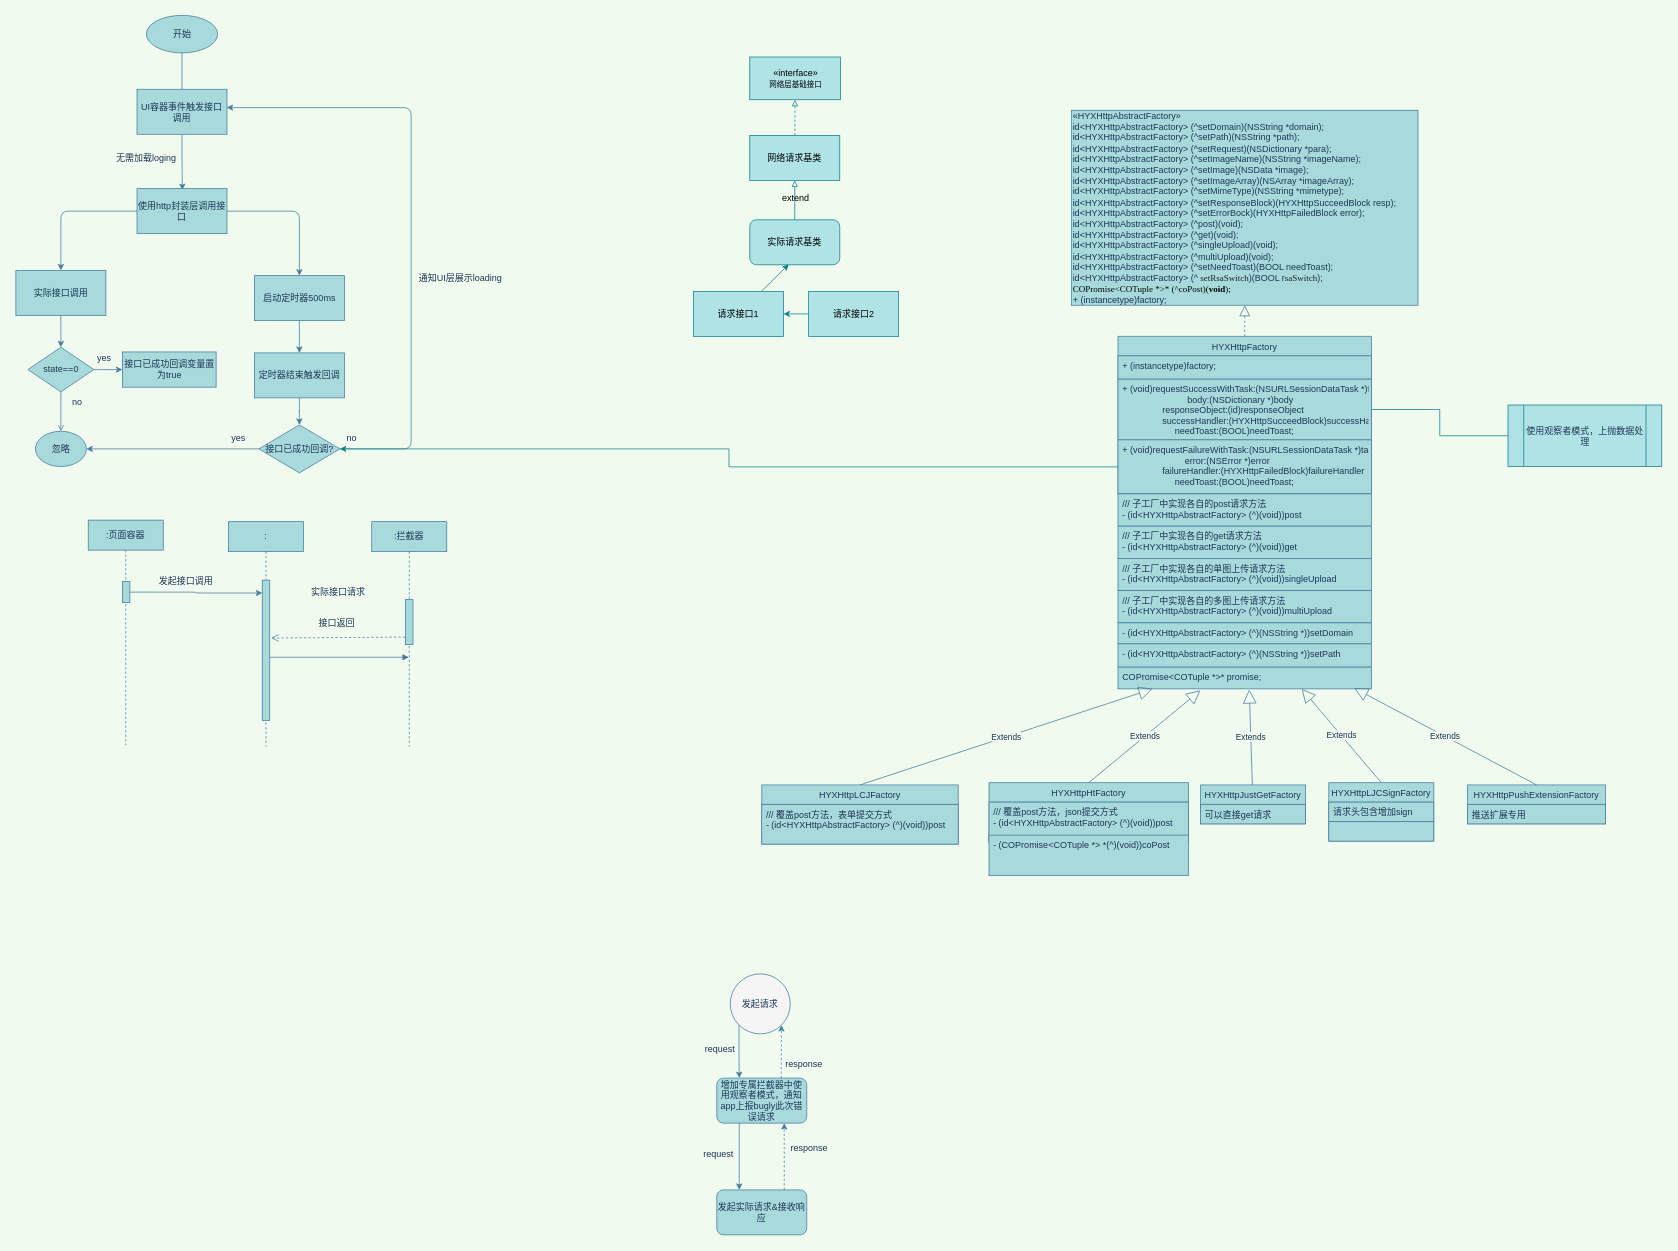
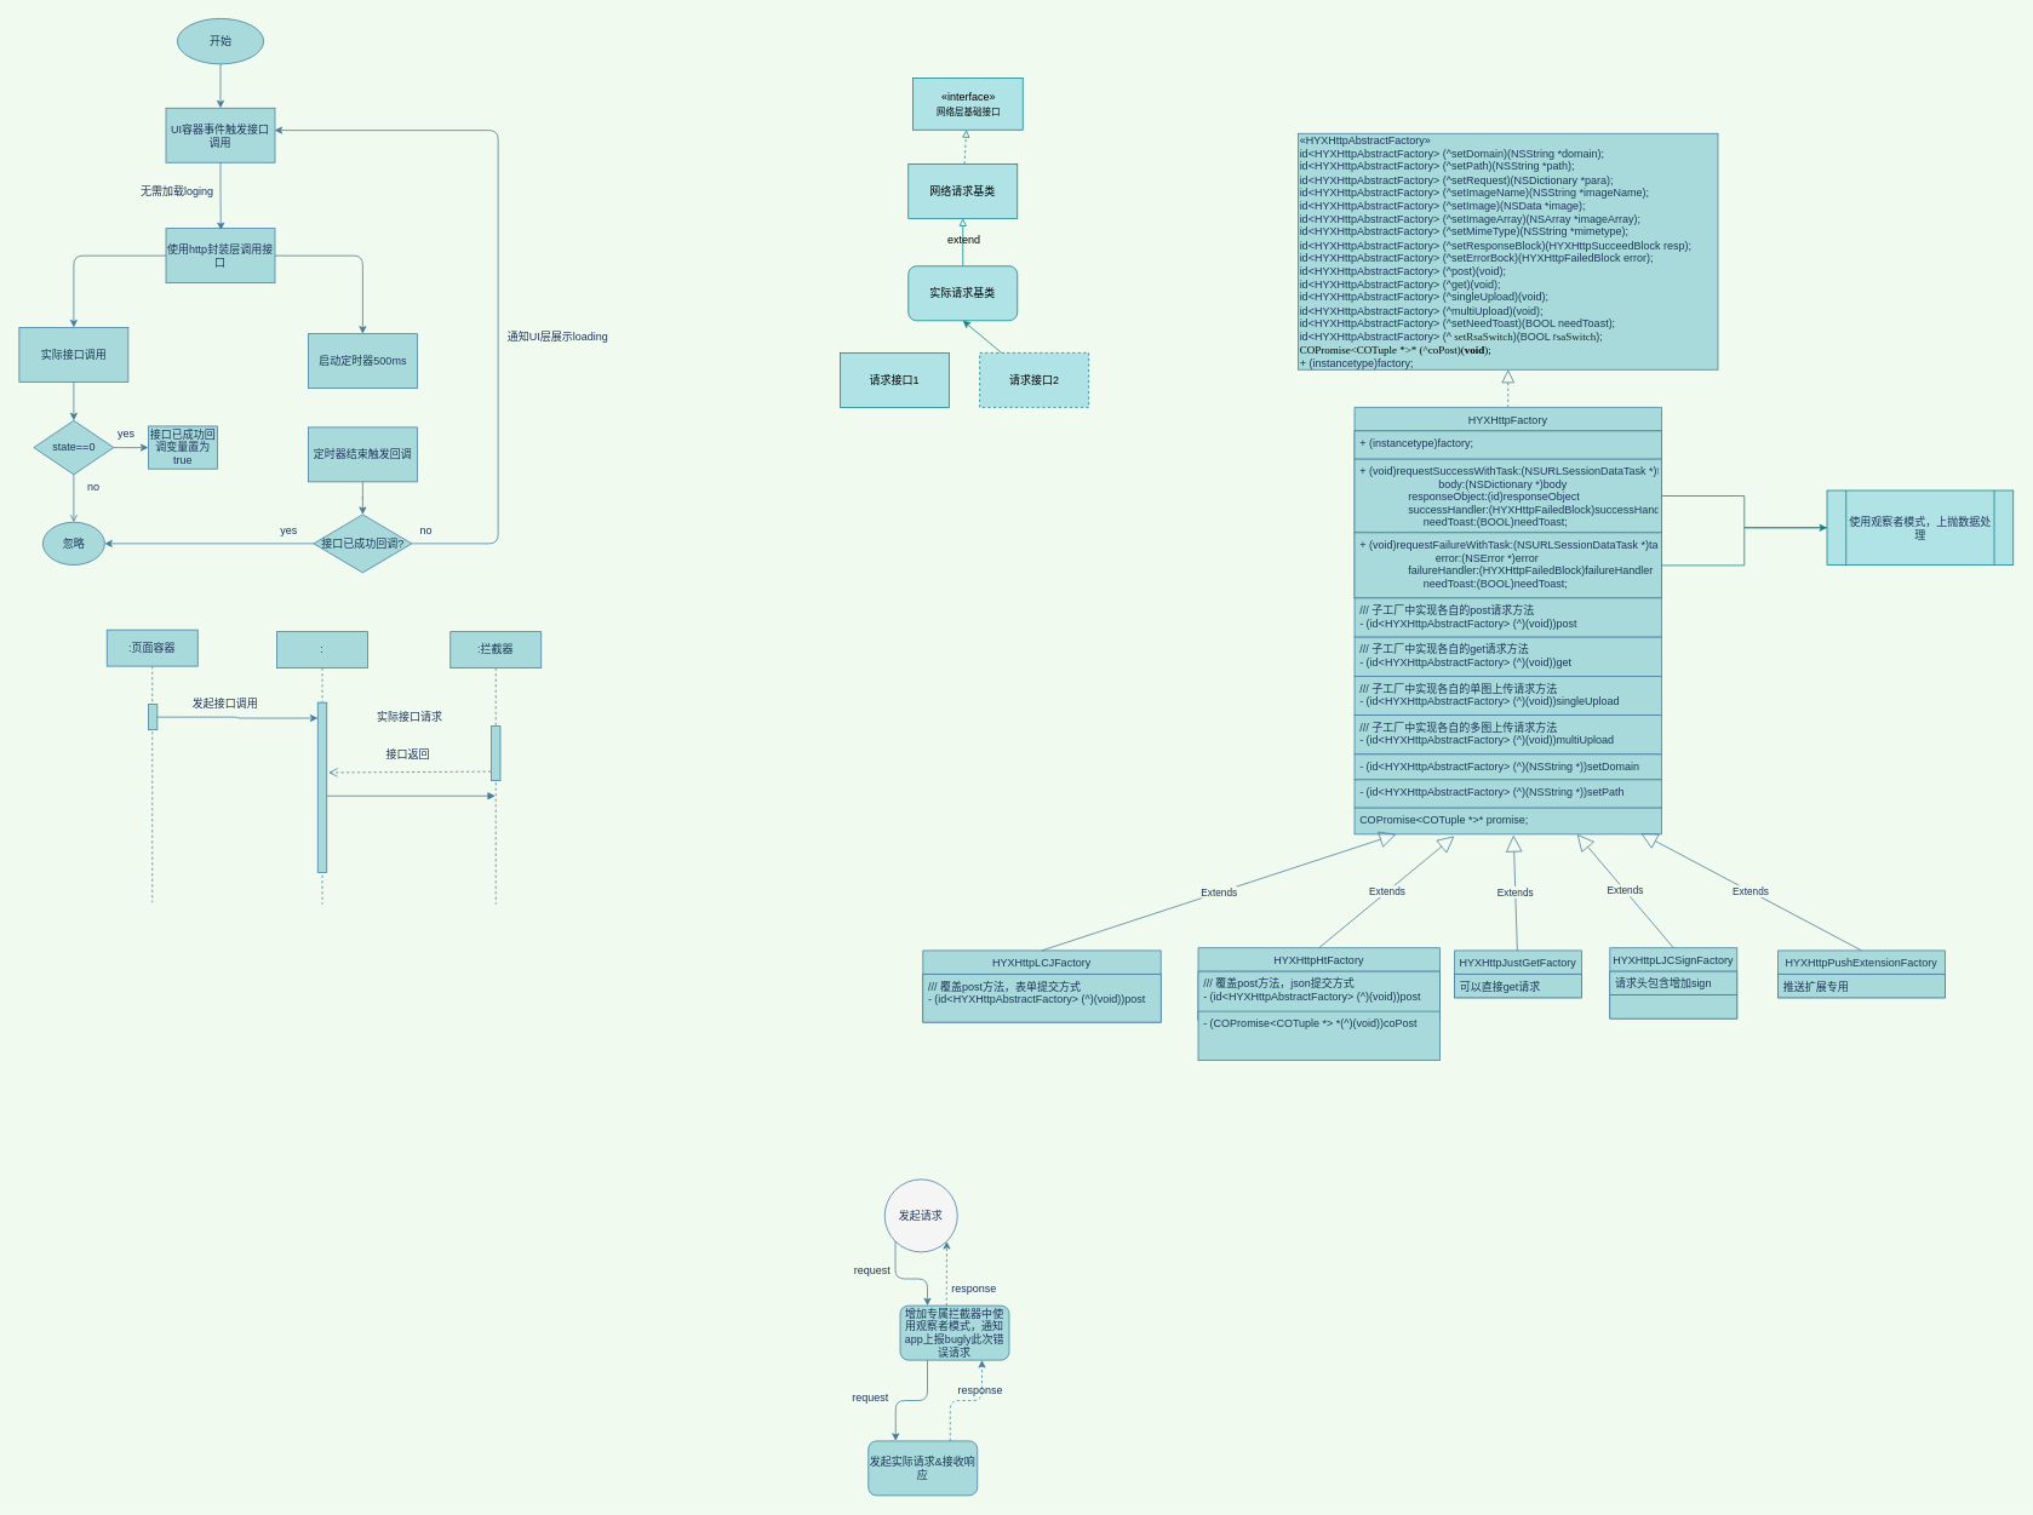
- <mxCell id="94" value="«interface»&lt;br&gt;&lt;font style=&quot;font-size: 10px&quot;&gt;网络层基础接口&lt;/font&gt;" style="html=1;labelBackgroundColor=none;fillColor=#b0e3e6;strokeColor=#0e8088;" parent="1" vertex="1"><mxGeometry x="999" y="75.5" width="121" height="57" as="geometry" /></mxCell>
+ <mxCell id="94" value="«interface»&lt;br&gt;&lt;font style=&quot;font-size: 10px&quot;&gt;网络层基础接口&lt;/font&gt;" style="html=1;labelBackgroundColor=none;fillColor=#b0e3e6;strokeColor=#0e8088;" parent="1" vertex="1"><mxGeometry x="1004" y="85.5" width="121" height="57" as="geometry" /></mxCell>
- <mxCell id="53" style="edgeStyle=orthogonalEdgeStyle;curved=0;rounded=1;sketch=0;orthogonalLoop=1;jettySize=auto;html=1;fontColor=#1D3557;strokeColor=#457B9D;fillColor=#A8DADC;labelBackgroundColor=#F1FAEE;endArrow=none;" parent="1" source="54" target="55" edge="1"><mxGeometry relative="1" as="geometry" /></mxCell>
+ <mxCell id="53" style="edgeStyle=orthogonalEdgeStyle;curved=0;rounded=1;sketch=0;orthogonalLoop=1;jettySize=auto;html=1;fontColor=#1D3557;strokeColor=#457B9D;fillColor=#A8DADC;labelBackgroundColor=#F1FAEE;" parent="1" source="54" target="55" edge="1"><mxGeometry relative="1" as="geometry" /></mxCell>
- <mxCell id="90" style="rounded=0;orthogonalLoop=1;jettySize=auto;html=1;entryX=0.433;entryY=0.992;entryDx=0;entryDy=0;entryPerimeter=0;endArrow=classic;endFill=1;fillColor=#b0e3e6;strokeColor=#0e8088;" parent="1" source="91" target="89" edge="1"><mxGeometry relative="1" as="geometry" /></mxCell>
- <mxCell id="92" style="rounded=0;orthogonalLoop=1;jettySize=auto;html=1;endArrow=classic;endFill=1;fillColor=#b0e3e6;strokeColor=#0e8088;" parent="1" source="93" target="91" edge="1"><mxGeometry relative="1" as="geometry" /></mxCell>
+ <mxCell id="92" style="rounded=0;orthogonalLoop=1;jettySize=auto;html=1;endArrow=classic;endFill=1;fillColor=#b0e3e6;strokeColor=#0e8088;entryX=0.5;entryY=1;entryDx=0;entryDy=0;" parent="1" source="93" target="89" edge="1"><mxGeometry relative="1" as="geometry" /></mxCell>
- <mxCell id="93" value="请求接口2" style="rounded=0;whiteSpace=wrap;html=1;fillColor=#b0e3e6;strokeColor=#0e8088;" parent="1" vertex="1"><mxGeometry x="1077.5" y="388" width="120" height="60" as="geometry" /></mxCell>
+ <mxCell id="93" value="请求接口2" style="rounded=0;whiteSpace=wrap;html=1;fillColor=#b0e3e6;strokeColor=#0e8088;dashed=1;" parent="1" vertex="1"><mxGeometry x="1077.5" y="388" width="120" height="60" as="geometry" /></mxCell>
- <mxCell id="51" style="edgeStyle=orthogonalEdgeStyle;curved=0;rounded=1;sketch=0;orthogonalLoop=1;jettySize=auto;html=1;fontColor=#1D3557;strokeColor=#457B9D;fillColor=#A8DADC;labelBackgroundColor=#F1FAEE;" parent="1" source="52" target="62" edge="1"><mxGeometry relative="1" as="geometry"><mxPoint x="398.5" y="466.5" as="targetPoint" /></mxGeometry></mxCell>
- <mxCell id="66" value="接口已成功回调变量置为true" style="rounded=0;whiteSpace=wrap;html=1;sketch=0;fontColor=#1D3557;strokeColor=#457B9D;fillColor=#A8DADC;" parent="1" vertex="1"><mxGeometry x="162.5" y="468.75" width="125" height="47" as="geometry" /></mxCell>
+ <mxCell id="66" value="接口已成功回调变量置为true" style="rounded=0;whiteSpace=wrap;html=1;sketch=0;fontColor=#1D3557;strokeColor=#457B9D;fillColor=#A8DADC;" parent="1" vertex="1"><mxGeometry x="162.5" y="468.75" width="76" height="47" as="geometry" /></mxCell>
- <mxCell id="6" value="+ (void)requestSuccessWithTask:(NSURLSessionDataTask *)task&#10;                          body:(NSDictionary *)body&#10;                responseObject:(id)responseObject&#10;                successHandler:(HYXHttpSucceedBlock)successHandler&#10;                     needToast:(BOOL)needToast;" style="text;strokeColor=#457B9D;fillColor=#A8DADC;align=left;verticalAlign=top;spacingLeft=4;spacingRight=4;overflow=hidden;rotatable=0;points=[[0,0.5],[1,0.5]];portConstraint=eastwest;fontColor=#1D3557;" parent="4" vertex="1"><mxGeometry y="57" width="338" height="81" as="geometry" /></mxCell>
+ <mxCell id="6" value="+ (void)requestSuccessWithTask:(NSURLSessionDataTask *)task&#10;                          body:(NSDictionary *)body&#10;                responseObject:(id)responseObject&#10;                successHandler:(HYXHttpFailedBlock)successHandler&#10;                     needToast:(BOOL)needToast;" style="text;strokeColor=#457B9D;fillColor=#A8DADC;align=left;verticalAlign=top;spacingLeft=4;spacingRight=4;overflow=hidden;rotatable=0;points=[[0,0.5],[1,0.5]];portConstraint=eastwest;fontColor=#1D3557;" parent="4" vertex="1"><mxGeometry y="57" width="338" height="81" as="geometry" /></mxCell>
- <mxCell id="84" style="edgeStyle=orthogonalEdgeStyle;rounded=0;orthogonalLoop=1;jettySize=auto;html=1;fillColor=#b0e3e6;strokeColor=#0e8088;" parent="1" source="7" target="65" edge="1"><mxGeometry relative="1" as="geometry" /></mxCell>
+ <mxCell id="84" style="edgeStyle=orthogonalEdgeStyle;rounded=0;orthogonalLoop=1;jettySize=auto;html=1;fillColor=#b0e3e6;strokeColor=#0e8088;" parent="1" source="7" target="82" edge="1"><mxGeometry relative="1" as="geometry" /></mxCell>
- <mxCell id="75" value="增加专属拦截器中&lt;span style=&quot;text-align: left&quot;&gt;使用观察者模式，通知app上报bugly此次错误请求&lt;/span&gt;" style="rounded=1;whiteSpace=wrap;html=1;sketch=0;fontColor=#1D3557;strokeColor=#457B9D;fillColor=#A8DADC;" parent="1" vertex="1"><mxGeometry x="955" y="1437" width="120" height="60" as="geometry" /></mxCell>
+ <mxCell id="75" value="增加专属拦截器中&lt;span style=&quot;text-align: left&quot;&gt;使用观察者模式，通知app上报bugly此次错误请求&lt;/span&gt;" style="rounded=1;whiteSpace=wrap;html=1;sketch=0;fontColor=#1D3557;strokeColor=#457B9D;fillColor=#A8DADC;" parent="1" vertex="1"><mxGeometry x="990" y="1437" width="120" height="60" as="geometry" /></mxCell>
